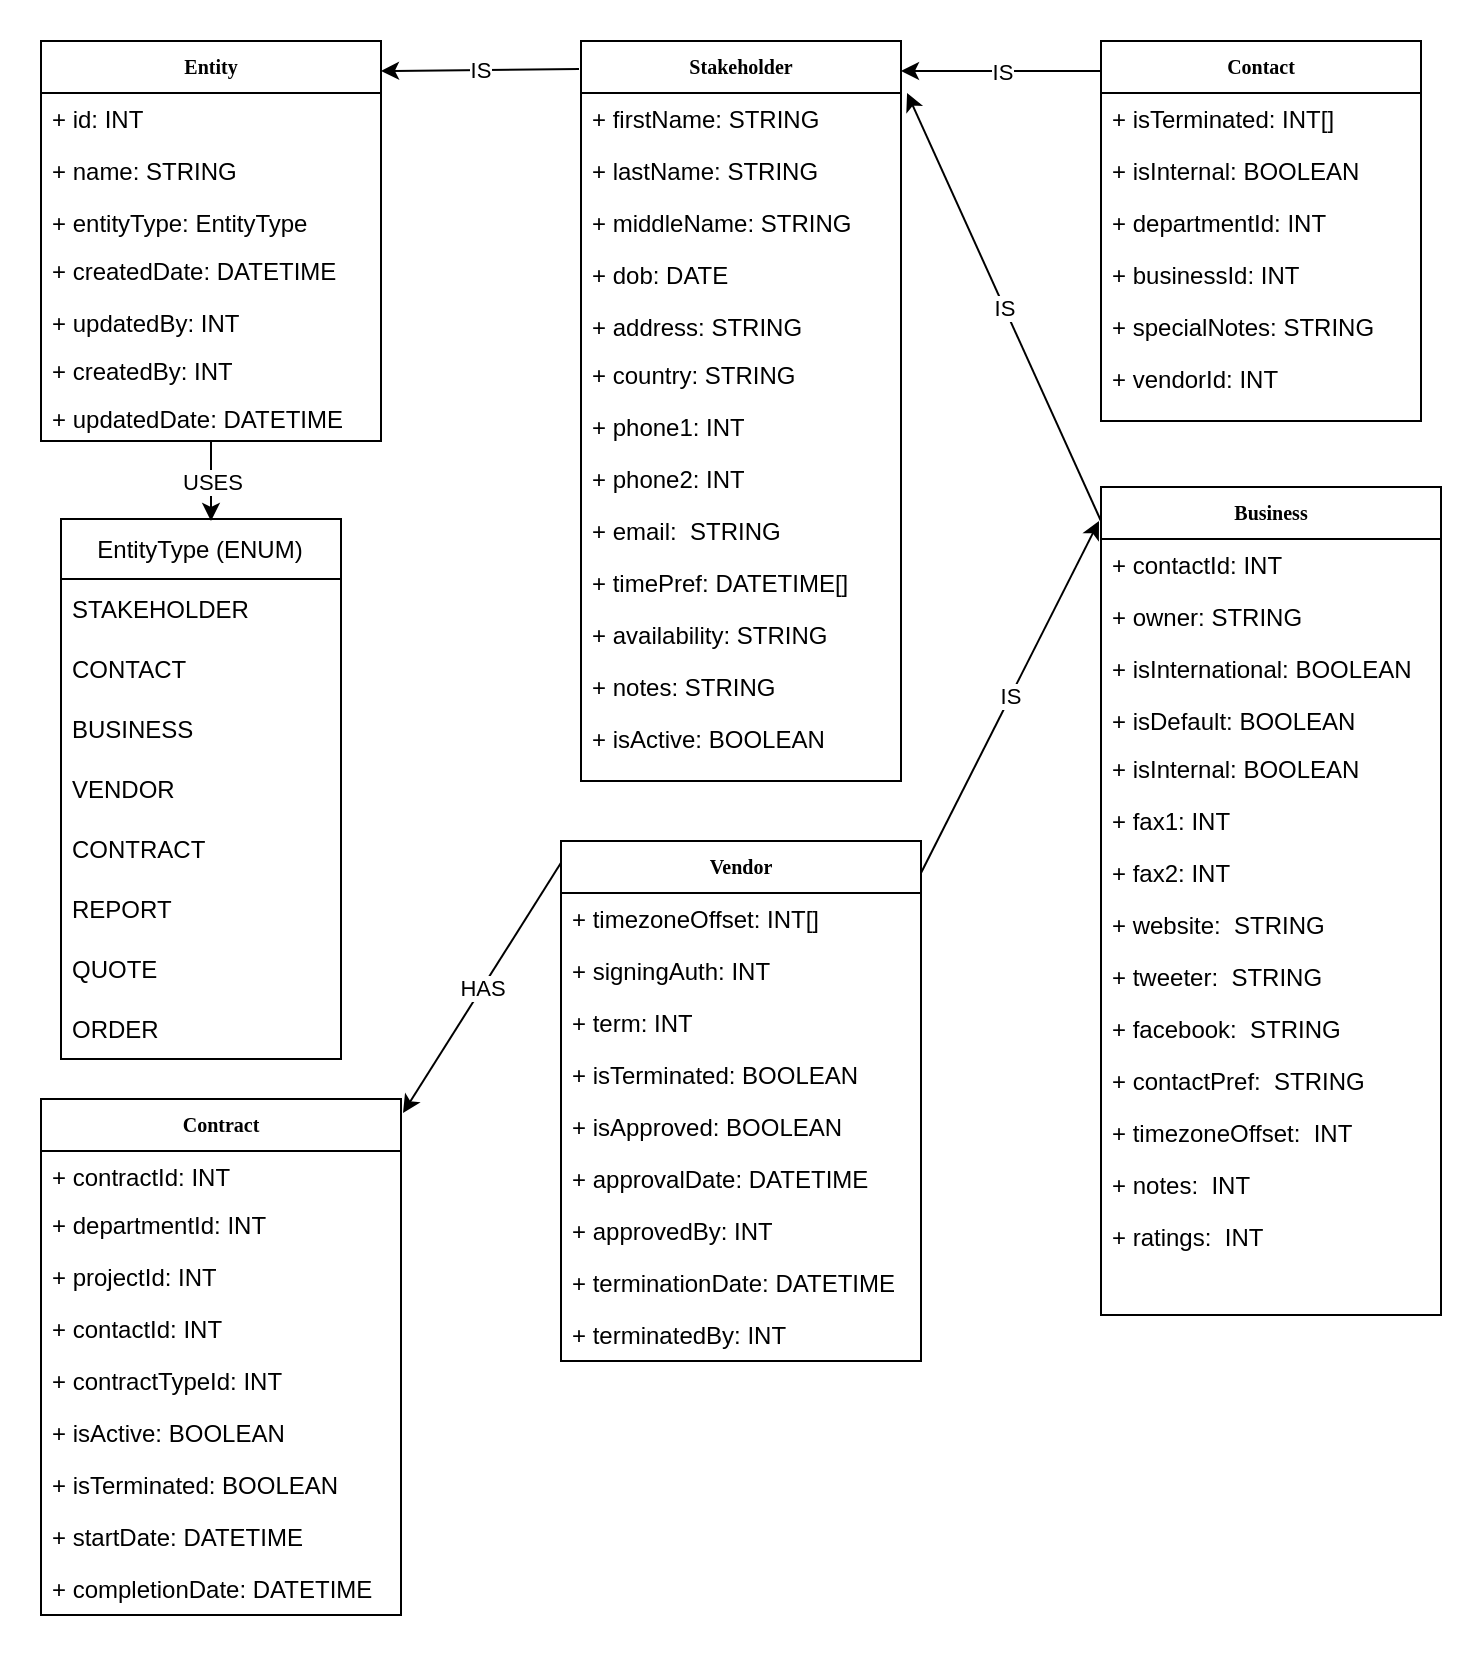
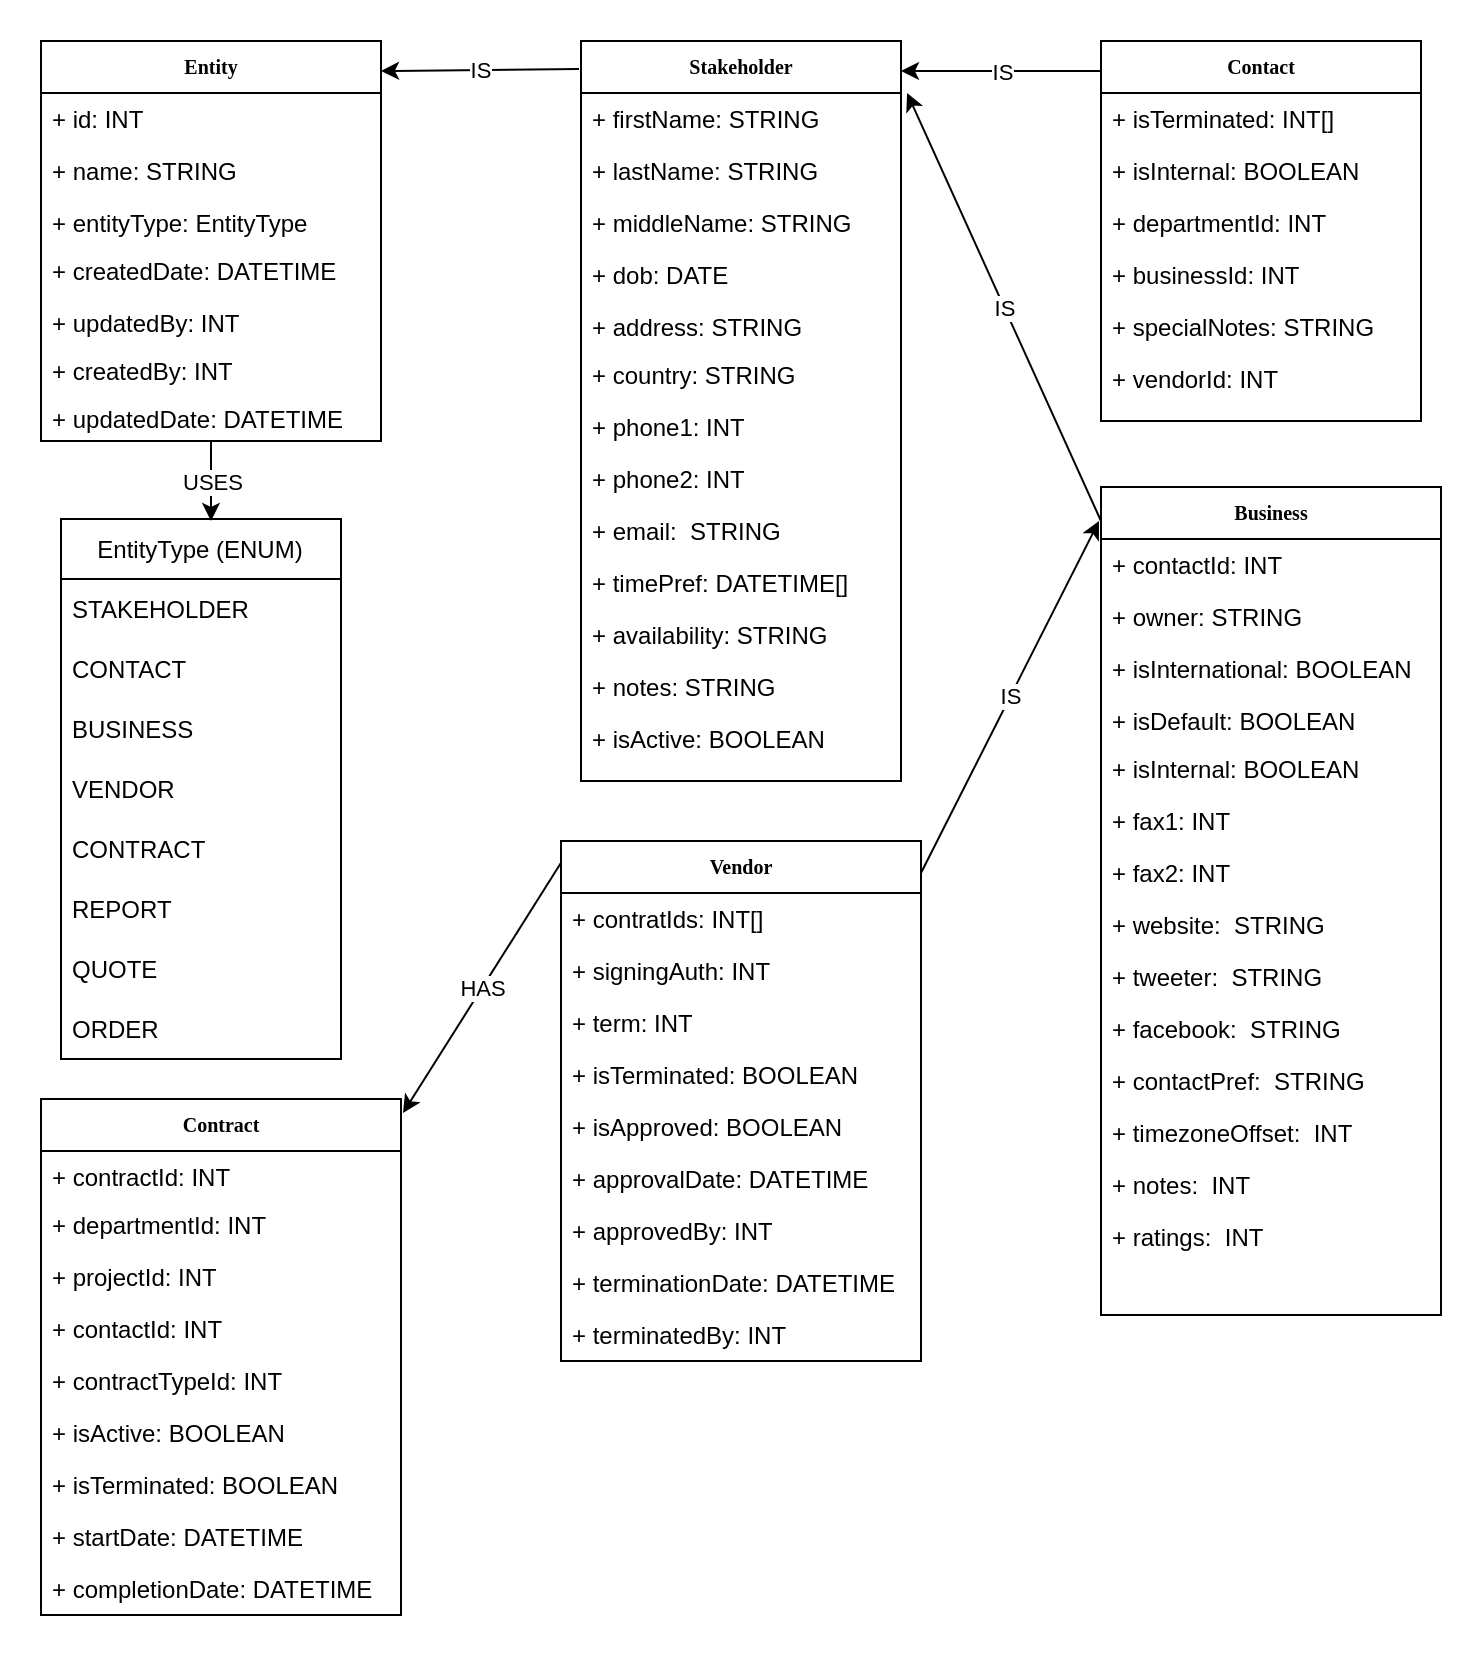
- <mxCell id="53" value="+ timezoneOffset: INT[]" style="text;html=1;strokeColor=none;fillColor=none;align=left;verticalAlign=top;spacingLeft=4;spacingRight=4;whiteSpace=wrap;overflow=hidden;rotatable=0;points=[[0,0.5],[1,0.5]];portConstraint=eastwest;" parent="52" vertex="1"><mxGeometry y="26" width="180" height="26" as="geometry" /></mxCell>
+ <mxCell id="53" value="+ contratIds: INT[]" style="text;html=1;strokeColor=none;fillColor=none;align=left;verticalAlign=top;spacingLeft=4;spacingRight=4;whiteSpace=wrap;overflow=hidden;rotatable=0;points=[[0,0.5],[1,0.5]];portConstraint=eastwest;" parent="52" vertex="1"><mxGeometry y="26" width="180" height="26" as="geometry" /></mxCell>
